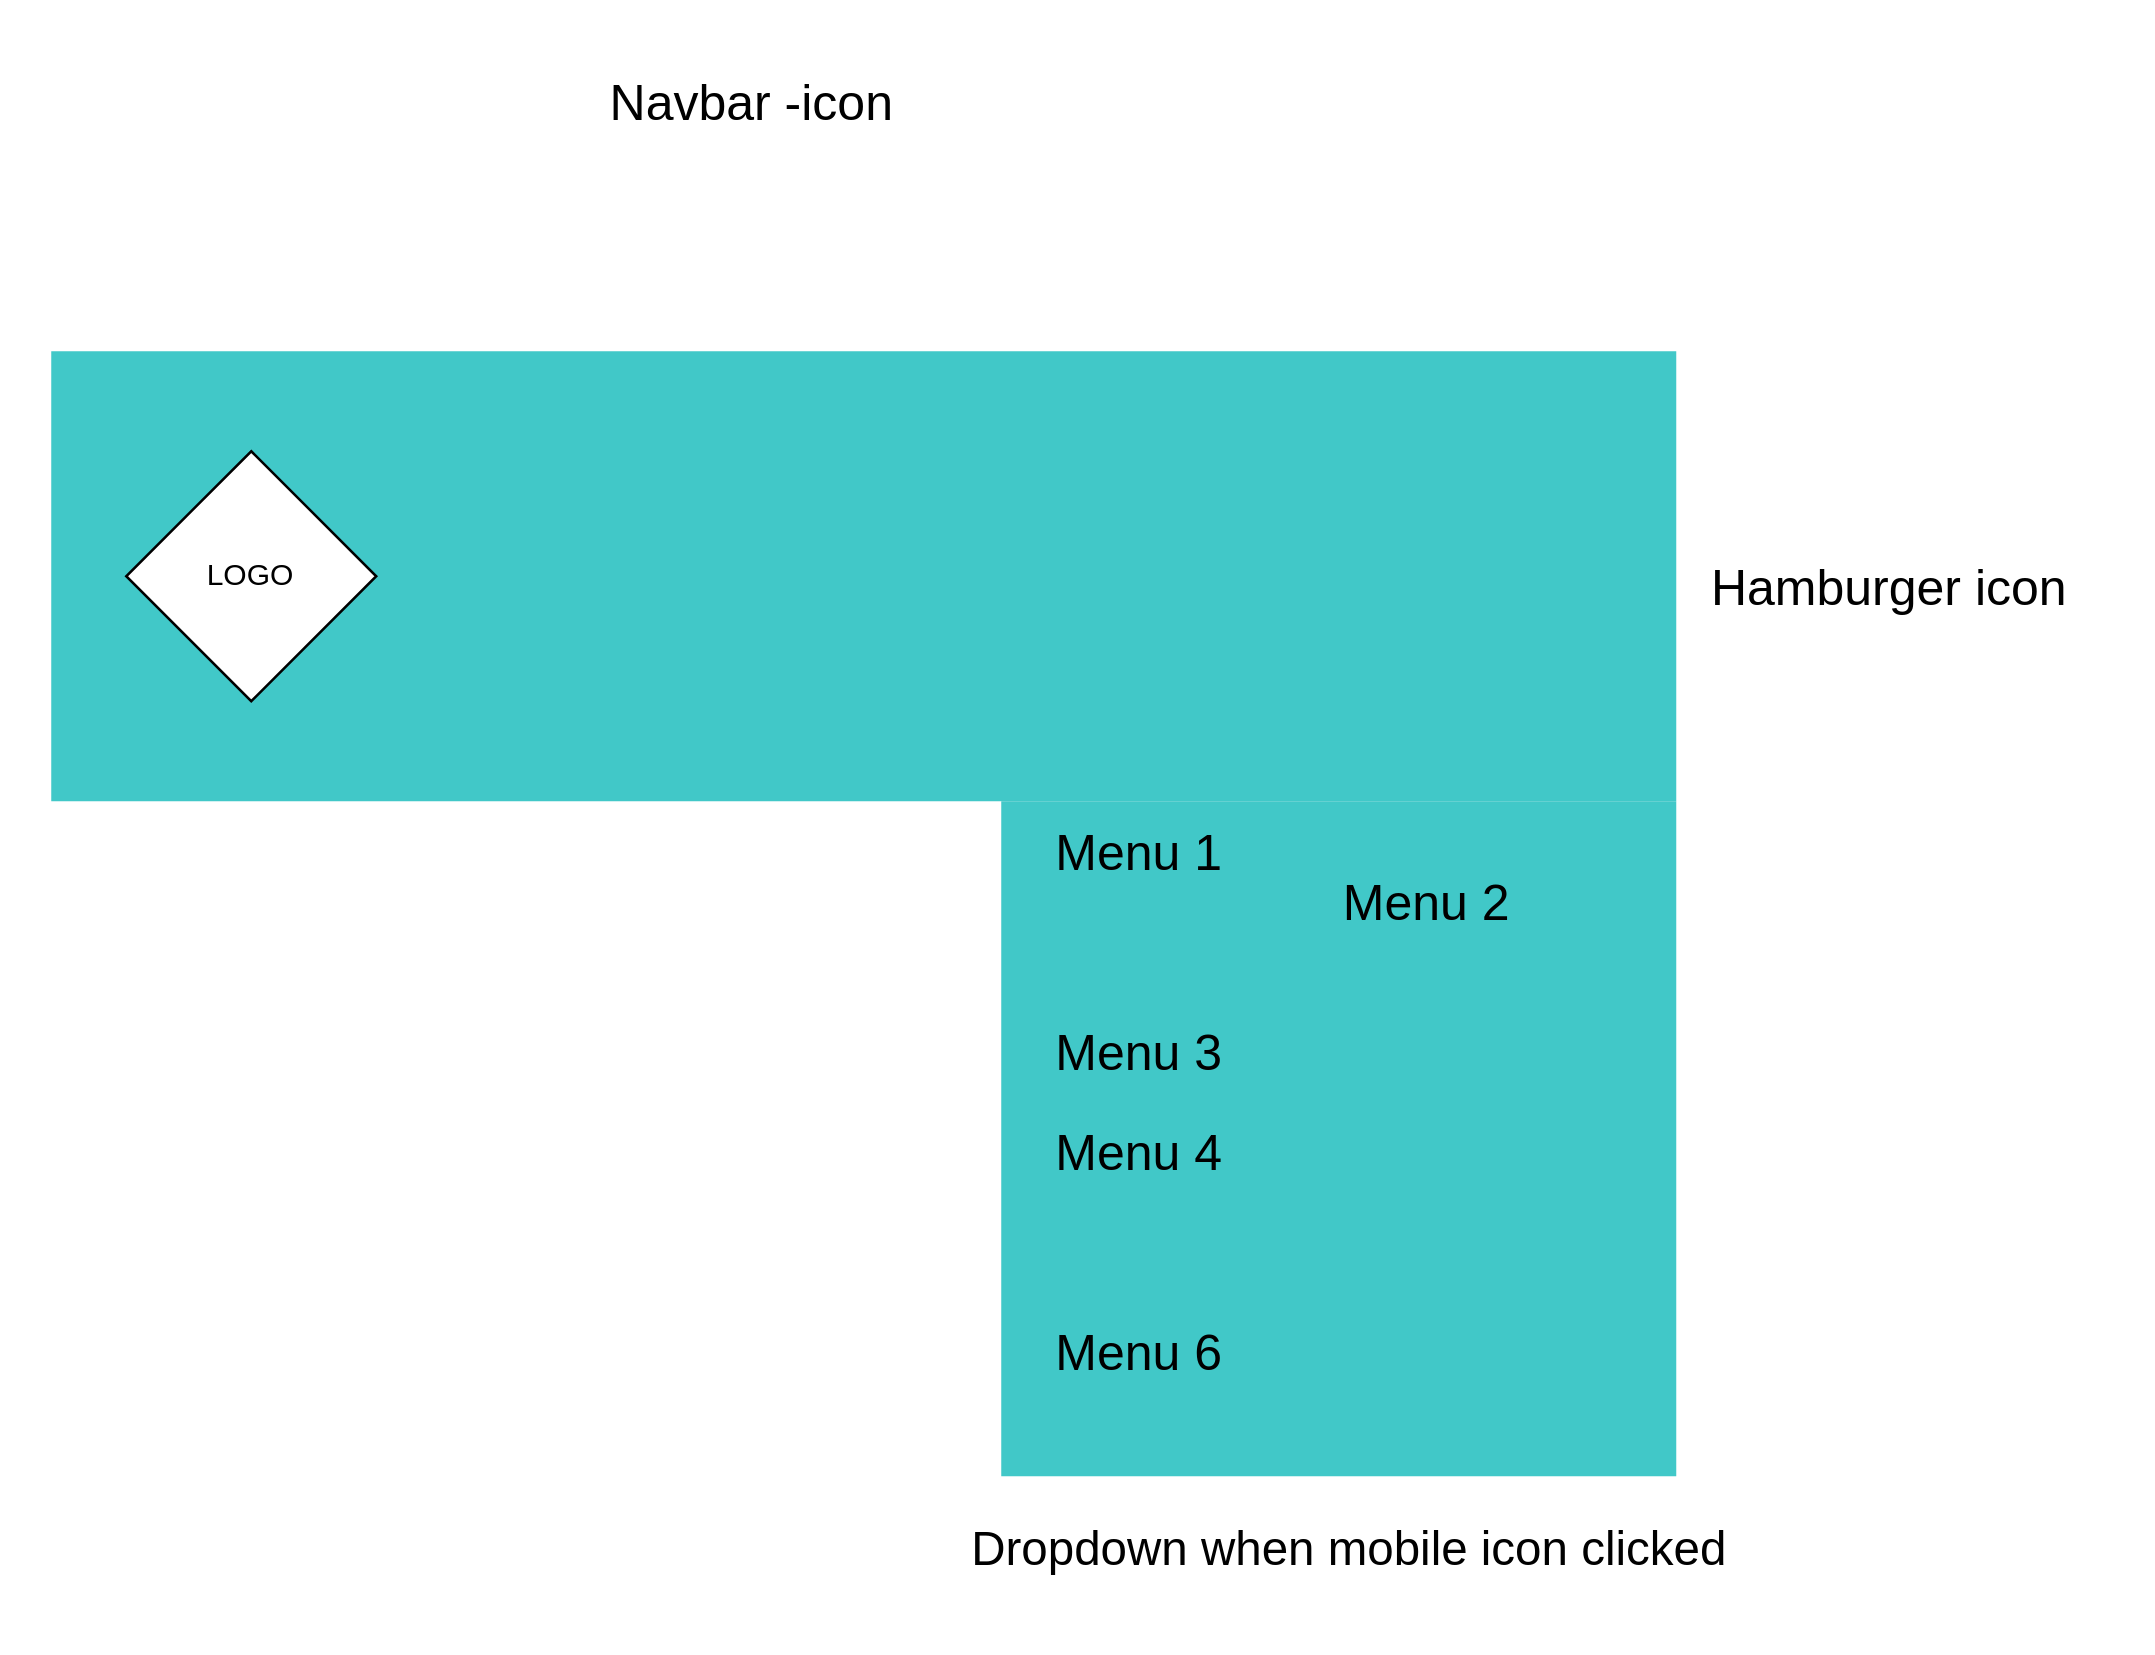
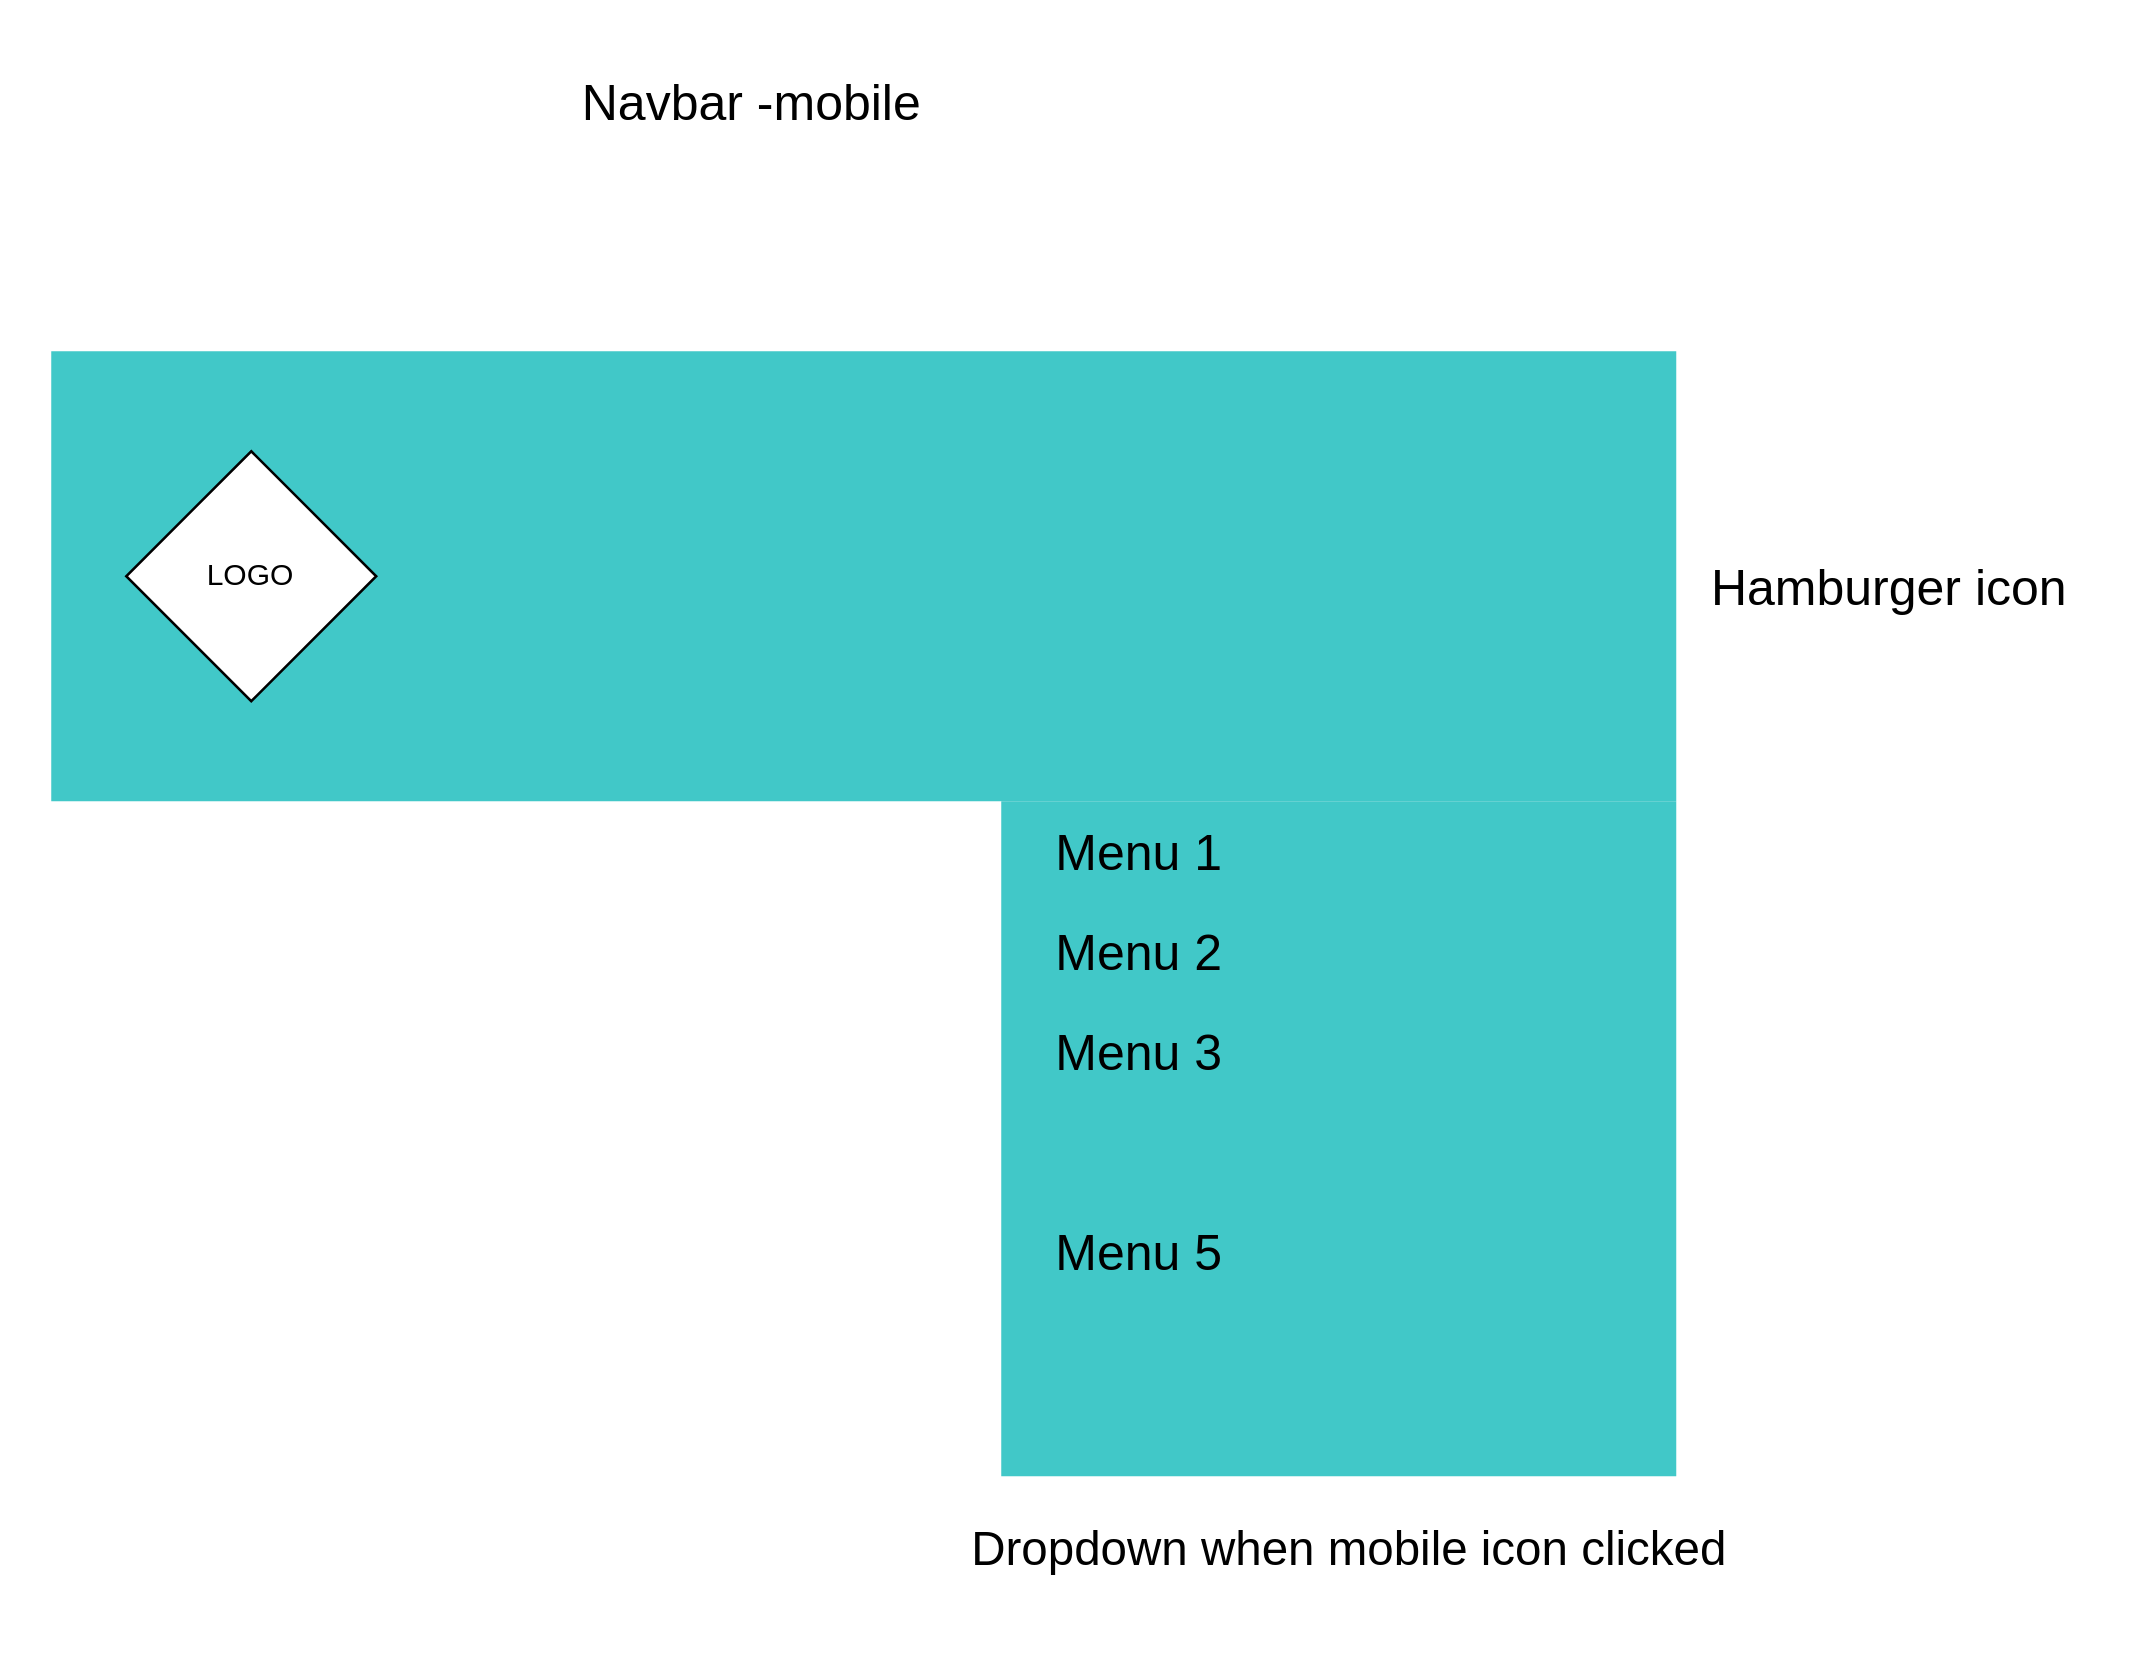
- <mxCell id="14" value="Navbar -icon" style="text;html=1;resizable=0;autosize=1;align=center;verticalAlign=middle;points=[];fillColor=none;strokeColor=none;rounded=0;fontFamily=Helvetica;fontSize=20;" parent="1" vertex="1"><mxGeometry x="220" y="20" width="160" height="40" as="geometry" /></mxCell>
+ <mxCell id="14" value="Navbar -mobile" style="text;html=1;resizable=0;autosize=1;align=center;verticalAlign=middle;points=[];fillColor=none;strokeColor=none;rounded=0;fontFamily=Helvetica;fontSize=20;" parent="1" vertex="1"><mxGeometry x="220" y="20" width="160" height="40" as="geometry" /></mxCell>
- <mxCell id="6" value="Menu 2" style="text;html=1;resizable=0;autosize=1;align=center;verticalAlign=middle;points=[];fillColor=none;strokeColor=none;rounded=0;fontSize=20;" parent="1" vertex="1"><mxGeometry x="525" y="340" width="90" height="40" as="geometry" /></mxCell>
+ <mxCell id="6" value="Menu 2" style="text;html=1;resizable=0;autosize=1;align=center;verticalAlign=middle;points=[];fillColor=none;strokeColor=none;rounded=0;fontSize=20;" parent="1" vertex="1"><mxGeometry x="410" y="360" width="90" height="40" as="geometry" /></mxCell>
- <mxCell id="8" value="Menu 4" style="text;html=1;resizable=0;autosize=1;align=center;verticalAlign=middle;points=[];fillColor=none;strokeColor=none;rounded=0;fontSize=20;" parent="1" vertex="1"><mxGeometry x="410" y="440" width="90" height="40" as="geometry" /></mxCell>
+ <mxCell id="9" value="Menu 5" style="text;html=1;resizable=0;autosize=1;align=center;verticalAlign=middle;points=[];fillColor=none;strokeColor=none;rounded=0;fontSize=20;" parent="1" vertex="1"><mxGeometry x="410" y="480" width="90" height="40" as="geometry" /></mxCell>
- <mxCell id="10" value="&lt;font style=&quot;font-size: 20px;&quot;&gt;Menu 6&lt;/font&gt;" style="text;html=1;resizable=0;autosize=1;align=center;verticalAlign=middle;points=[];fillColor=none;strokeColor=none;rounded=0;fontSize=23;" parent="1" vertex="1"><mxGeometry x="410" y="520" width="90" height="40" as="geometry" /></mxCell>
